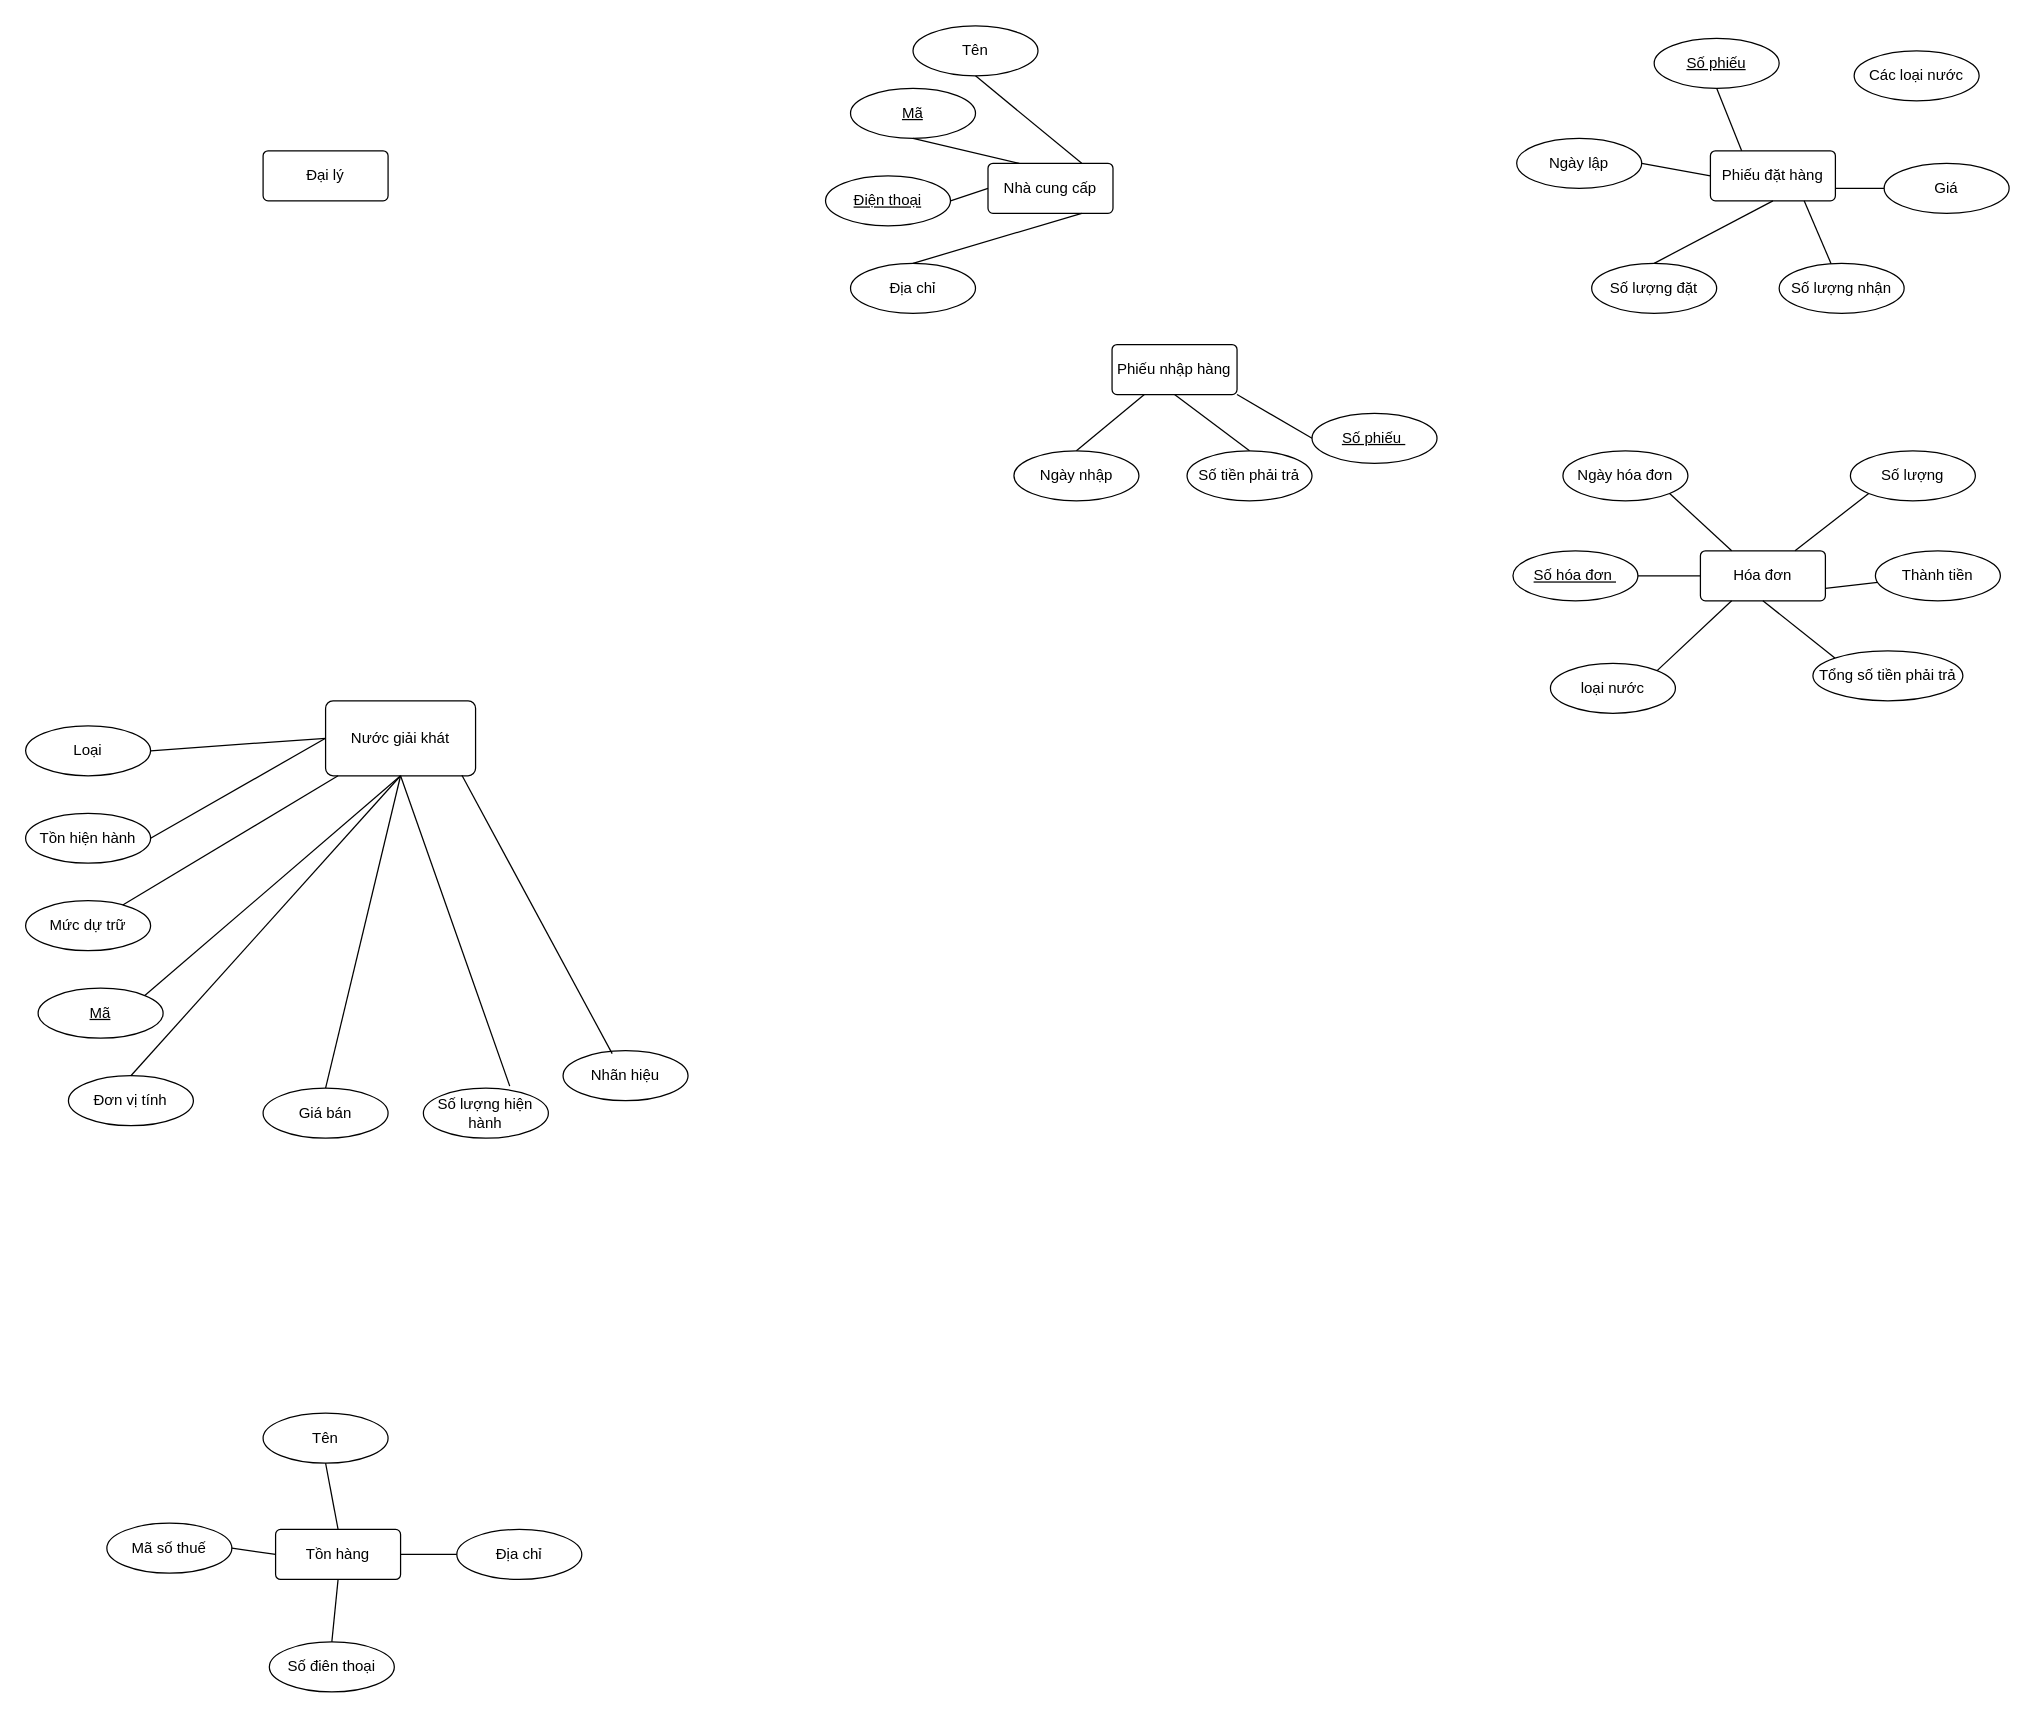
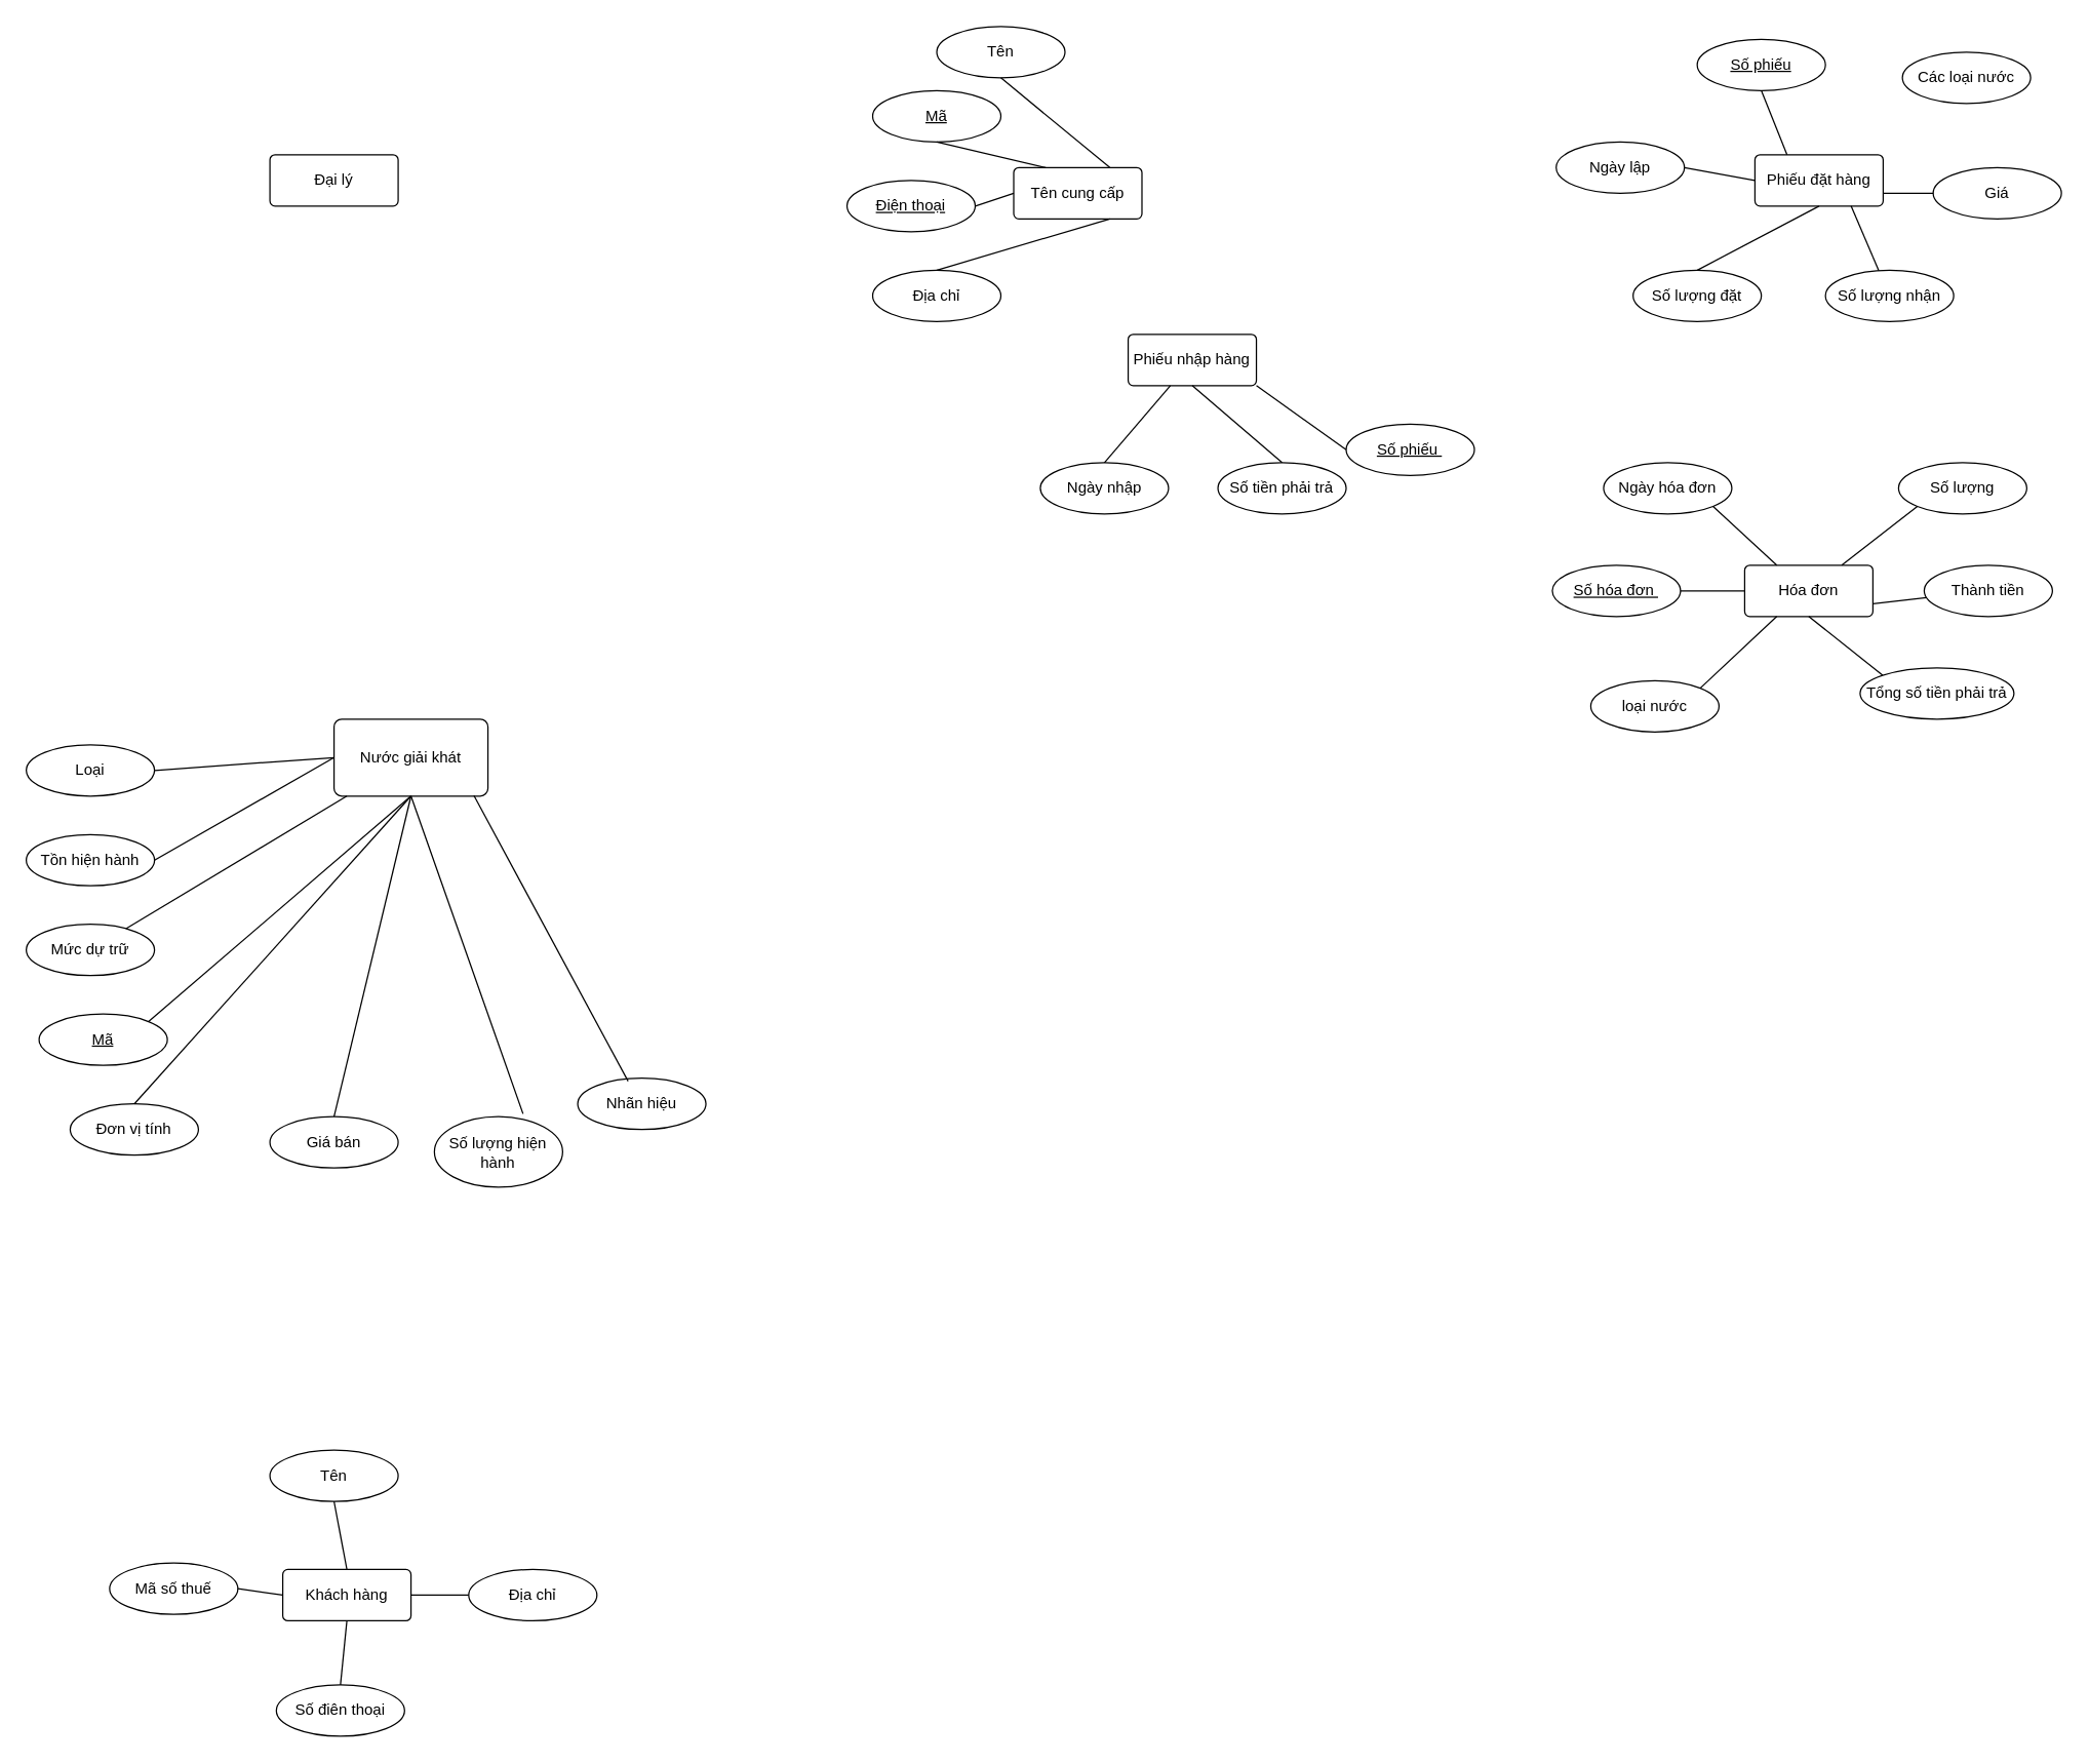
- <mxCell id="39" value="Nhà cung cấp" style="rounded=1;arcSize=10;whiteSpace=wrap;html=1;align=center;" parent="1" vertex="1"><mxGeometry x="790" y="130" width="100" height="40" as="geometry" /></mxCell>
+ <mxCell id="39" value="Tên cung cấp" style="rounded=1;arcSize=10;whiteSpace=wrap;html=1;align=center;" parent="1" vertex="1"><mxGeometry x="790" y="130" width="100" height="40" as="geometry" /></mxCell>
- <mxCell id="49" value="Phiếu nhập hàng" style="rounded=1;arcSize=10;whiteSpace=wrap;html=1;align=center;" parent="1" vertex="1"><mxGeometry x="889.25" y="275" width="100" height="40" as="geometry" /></mxCell>
+ <mxCell id="49" value="Phiếu nhập hàng" style="rounded=1;arcSize=10;whiteSpace=wrap;html=1;align=center;" parent="1" vertex="1"><mxGeometry x="879.25" y="260" width="100" height="40" as="geometry" /></mxCell>
- <mxCell id="9" value="Số lượng hiện hành" style="ellipse;whiteSpace=wrap;html=1;align=center;" parent="1" vertex="1"><mxGeometry x="338.25" y="870" width="100" height="40" as="geometry" /></mxCell>
+ <mxCell id="9" value="Số lượng hiện hành" style="ellipse;whiteSpace=wrap;html=1;align=center;" parent="1" vertex="1"><mxGeometry x="338.25" y="870" width="100" height="55" as="geometry" /></mxCell>
- <mxCell id="30" value="Tồn hàng" style="rounded=1;arcSize=10;whiteSpace=wrap;html=1;align=center;" parent="1" vertex="1"><mxGeometry x="220" y="1223" width="100" height="40" as="geometry" /></mxCell>
+ <mxCell id="30" value="Khách hàng" style="rounded=1;arcSize=10;whiteSpace=wrap;html=1;align=center;" parent="1" vertex="1"><mxGeometry x="220" y="1223" width="100" height="40" as="geometry" /></mxCell>
